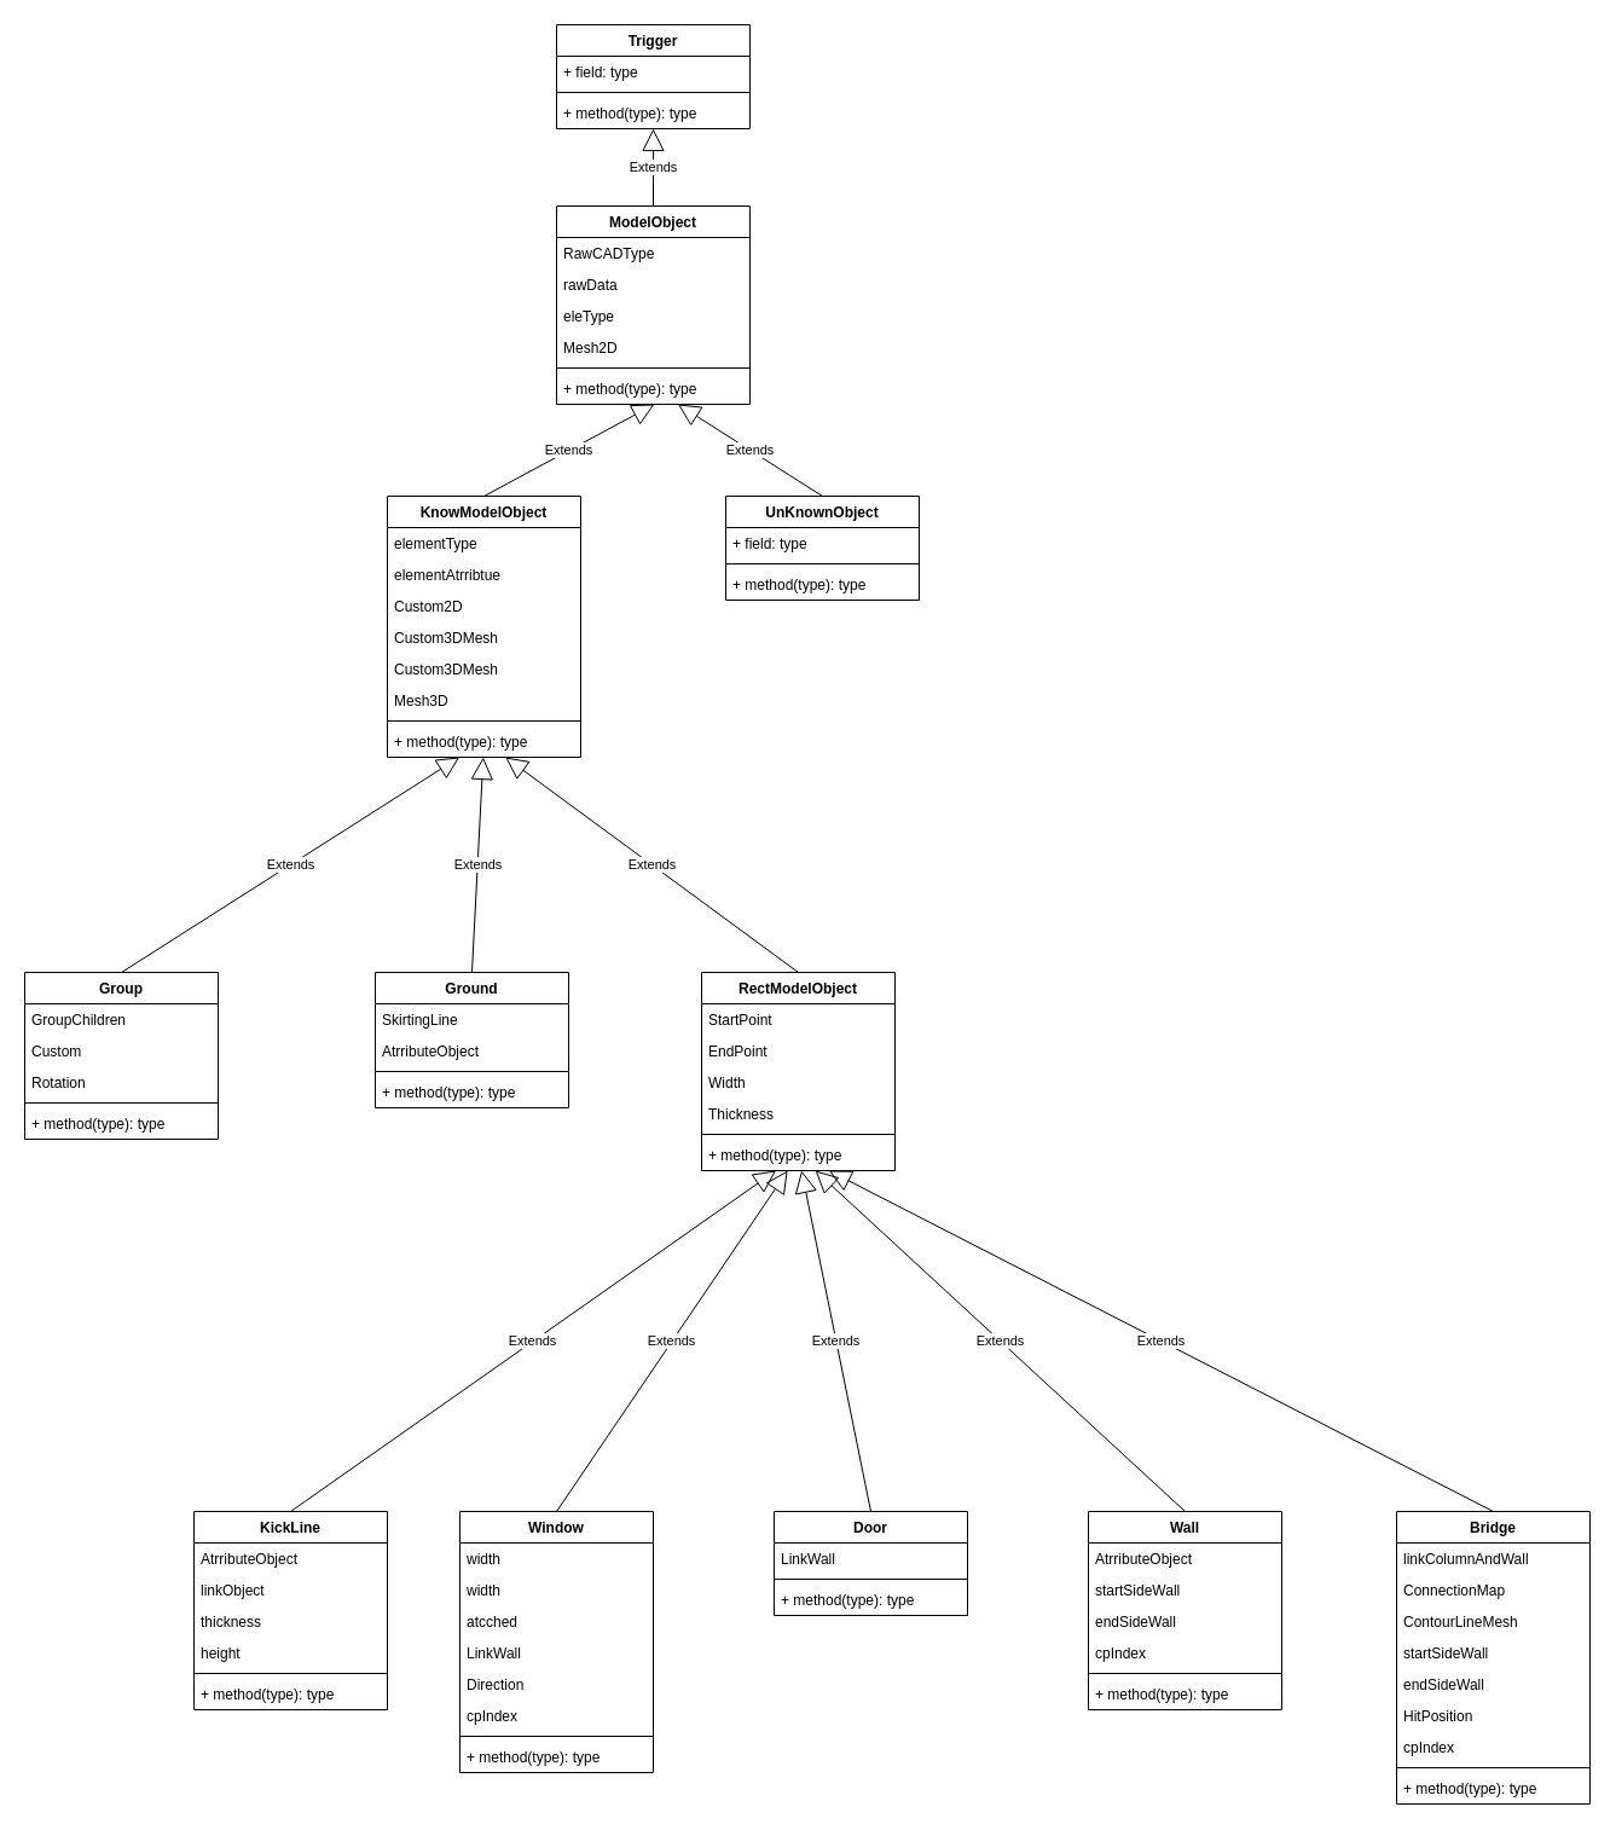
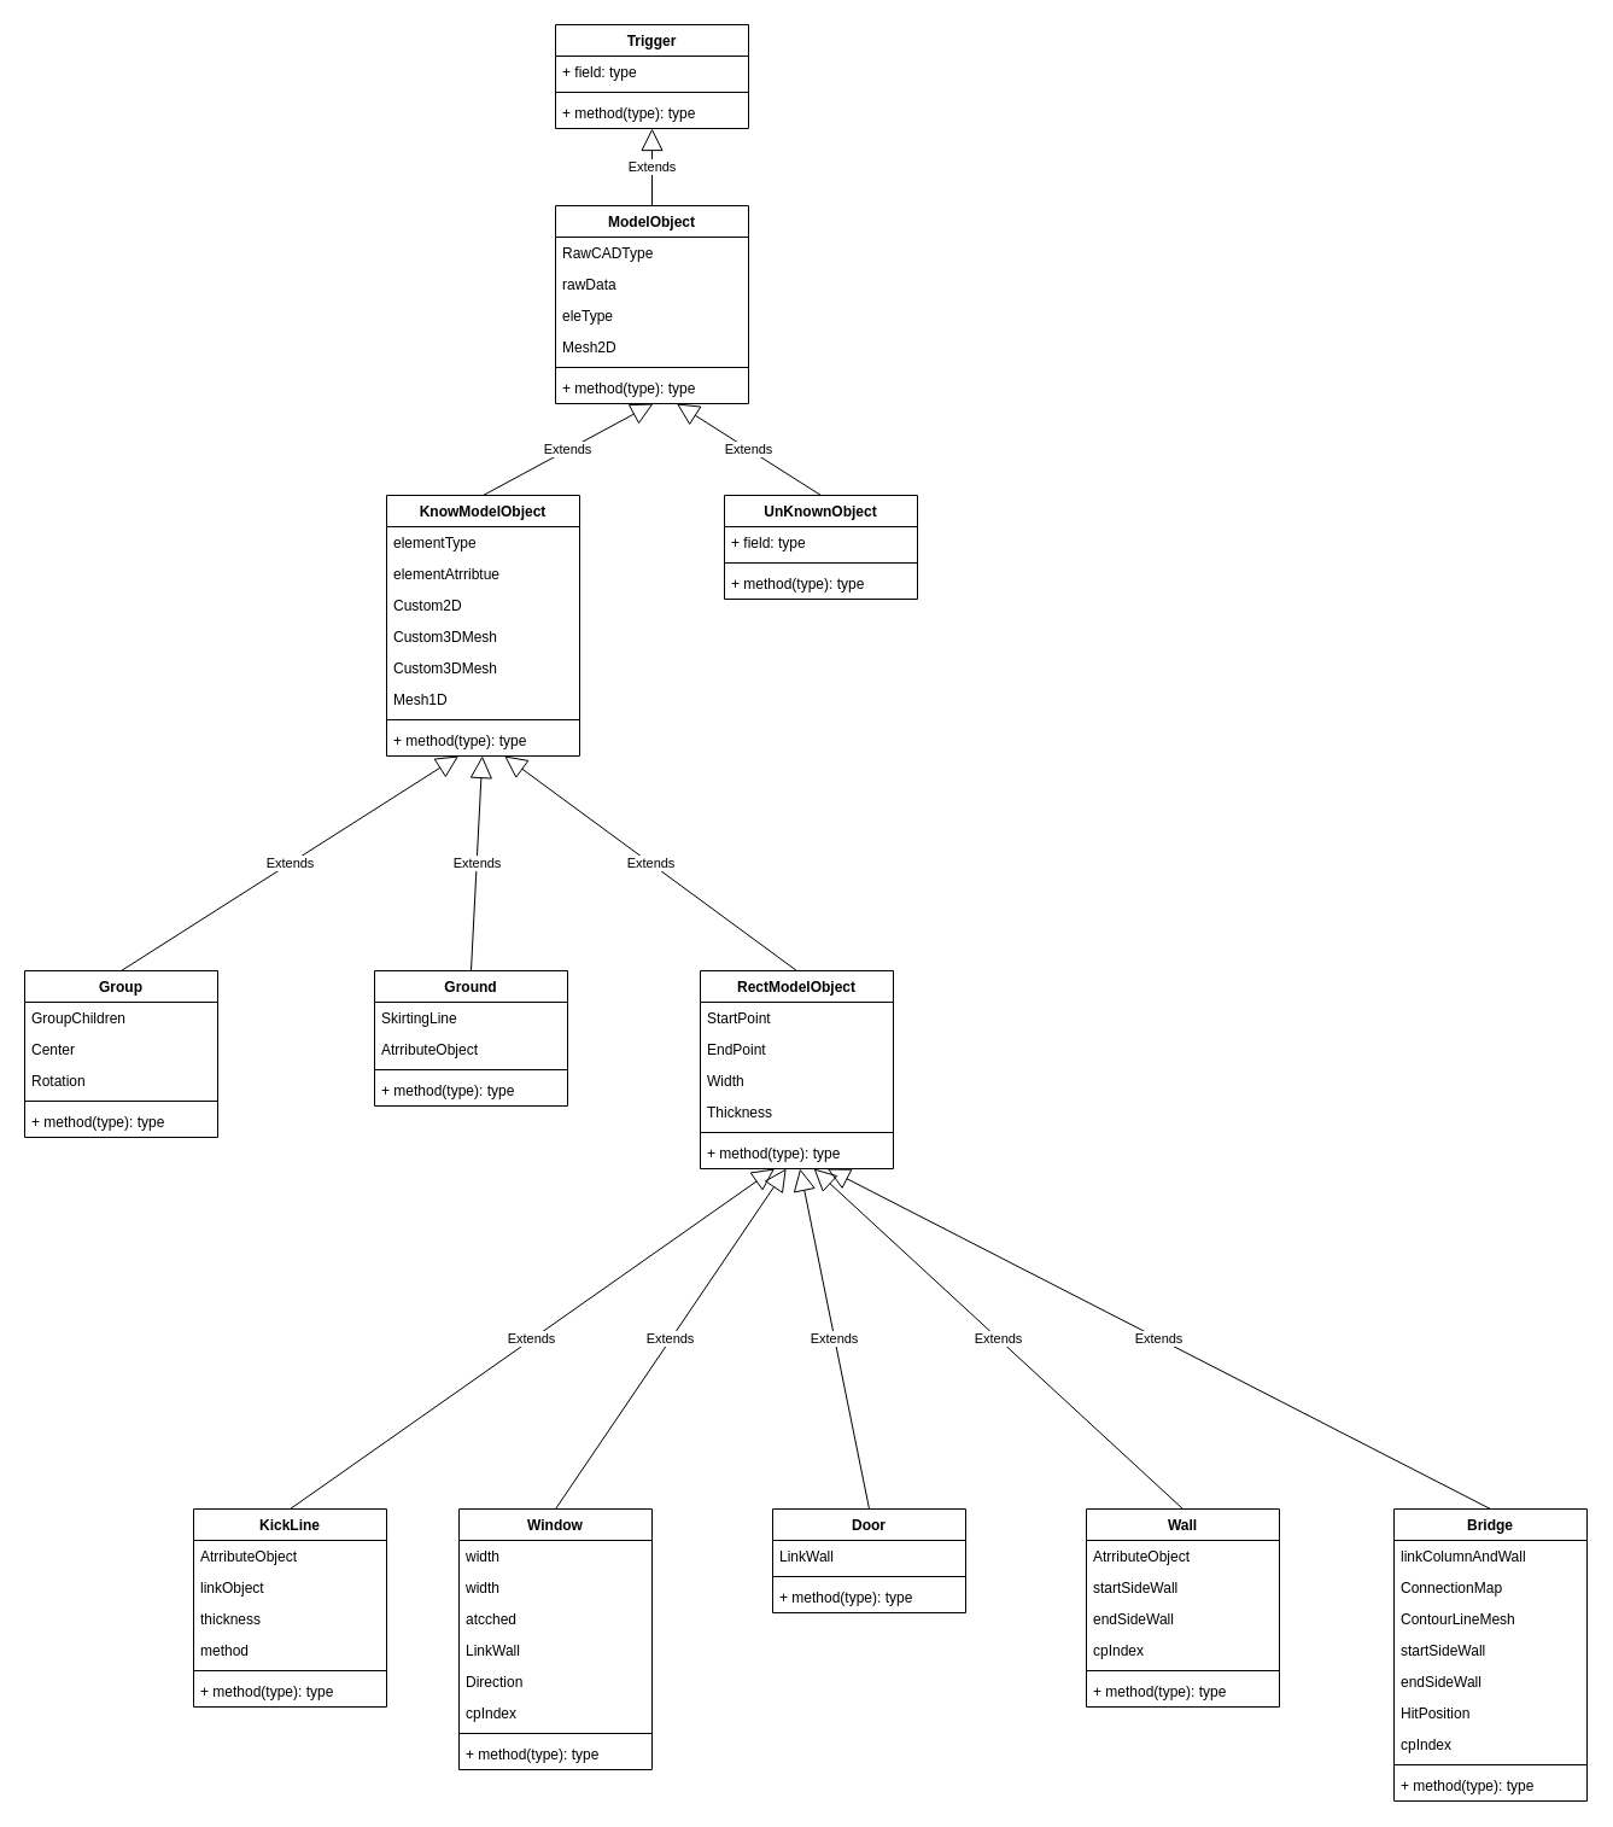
- <mxCell id="15" value="Mesh3D" style="text;strokeColor=none;fillColor=none;align=left;verticalAlign=top;spacingLeft=4;spacingRight=4;overflow=hidden;rotatable=0;points=[[0,0.5],[1,0.5]];portConstraint=eastwest;" parent="9" vertex="1"><mxGeometry y="156" width="160" height="26" as="geometry" /></mxCell>
+ <mxCell id="15" value="Mesh1D" style="text;strokeColor=none;fillColor=none;align=left;verticalAlign=top;spacingLeft=4;spacingRight=4;overflow=hidden;rotatable=0;points=[[0,0.5],[1,0.5]];portConstraint=eastwest;" parent="9" vertex="1"><mxGeometry y="156" width="160" height="26" as="geometry" /></mxCell>
- <mxCell id="46" value="Custom" style="text;strokeColor=none;fillColor=none;align=left;verticalAlign=top;spacingLeft=4;spacingRight=4;overflow=hidden;rotatable=0;points=[[0,0.5],[1,0.5]];portConstraint=eastwest;" parent="44" vertex="1"><mxGeometry y="52" width="160" height="26" as="geometry" /></mxCell>
+ <mxCell id="46" value="Center" style="text;strokeColor=none;fillColor=none;align=left;verticalAlign=top;spacingLeft=4;spacingRight=4;overflow=hidden;rotatable=0;points=[[0,0.5],[1,0.5]];portConstraint=eastwest;" parent="44" vertex="1"><mxGeometry y="52" width="160" height="26" as="geometry" /></mxCell>
- <mxCell id="54" value="height" style="text;strokeColor=none;fillColor=none;align=left;verticalAlign=top;spacingLeft=4;spacingRight=4;overflow=hidden;rotatable=0;points=[[0,0.5],[1,0.5]];portConstraint=eastwest;" parent="50" vertex="1"><mxGeometry y="104" width="160" height="26" as="geometry" /></mxCell>
+ <mxCell id="54" value="method" style="text;strokeColor=none;fillColor=none;align=left;verticalAlign=top;spacingLeft=4;spacingRight=4;overflow=hidden;rotatable=0;points=[[0,0.5],[1,0.5]];portConstraint=eastwest;" parent="50" vertex="1"><mxGeometry y="104" width="160" height="26" as="geometry" /></mxCell>
